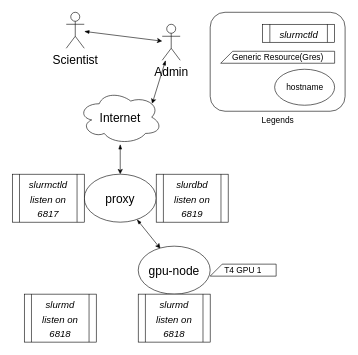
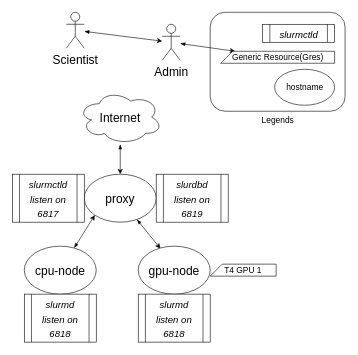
- <mxCell id="11" style="edgeStyle=none;rounded=0;orthogonalLoop=1;jettySize=auto;html=1;entryX=0.88;entryY=0.25;entryDx=0;entryDy=0;entryPerimeter=0;fontSize=20;startArrow=blockThin;startFill=1;" parent="1" source="12" target="8" edge="1"><mxGeometry relative="1" as="geometry" /></mxCell>
+ <mxCell id="11" style="edgeStyle=none;rounded=0;orthogonalLoop=1;jettySize=auto;html=1;fontSize=20;startArrow=blockThin;startFill=1;" parent="1" source="12" target="18" edge="1"><mxGeometry relative="1" as="geometry" /></mxCell>
+ <mxCell id="4" style="rounded=0;orthogonalLoop=1;jettySize=auto;html=1;entryX=0;entryY=1;entryDx=0;entryDy=0;fontSize=20;startArrow=blockThin;startFill=1;" parent="1" source="5" target="3" edge="1"><mxGeometry relative="1" as="geometry" /></mxCell>
+ <mxCell id="5" value="cpu-node" style="ellipse;whiteSpace=wrap;html=1;fontSize=20;" parent="1" vertex="1"><mxGeometry x="40" y="410" width="120" height="80" as="geometry" /></mxCell>
